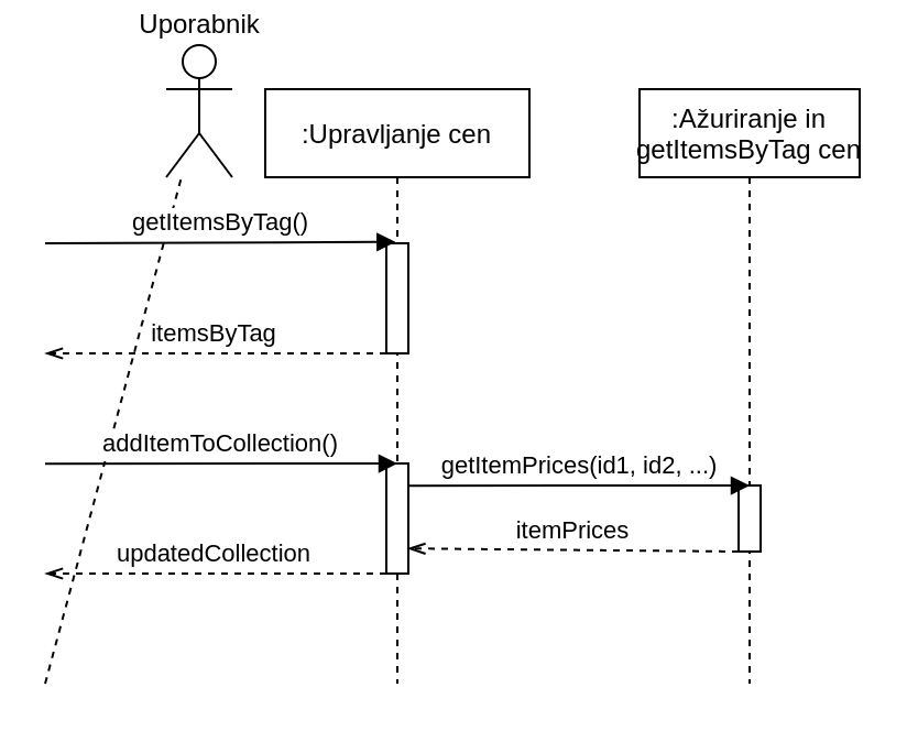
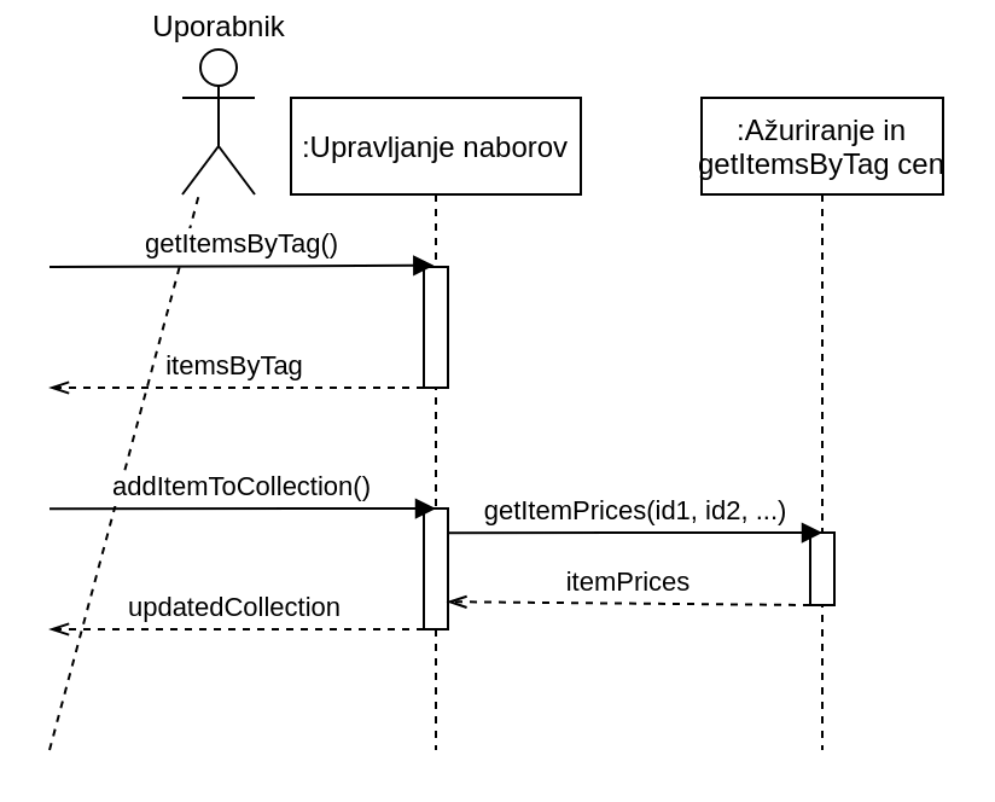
- <mxCell id="2" value=":Upravljanje cen" style="shape=umlLifeline;perimeter=lifelinePerimeter;container=1;collapsible=0;recursiveResize=0;rounded=0;shadow=0;strokeWidth=1;" parent="1" vertex="1"><mxGeometry x="120" y="40" width="120" height="270" as="geometry" /></mxCell>
+ <mxCell id="2" value=":Upravljanje naborov" style="shape=umlLifeline;perimeter=lifelinePerimeter;container=1;collapsible=0;recursiveResize=0;rounded=0;shadow=0;strokeWidth=1;" parent="1" vertex="1"><mxGeometry x="120" y="40" width="120" height="270" as="geometry" /></mxCell>
